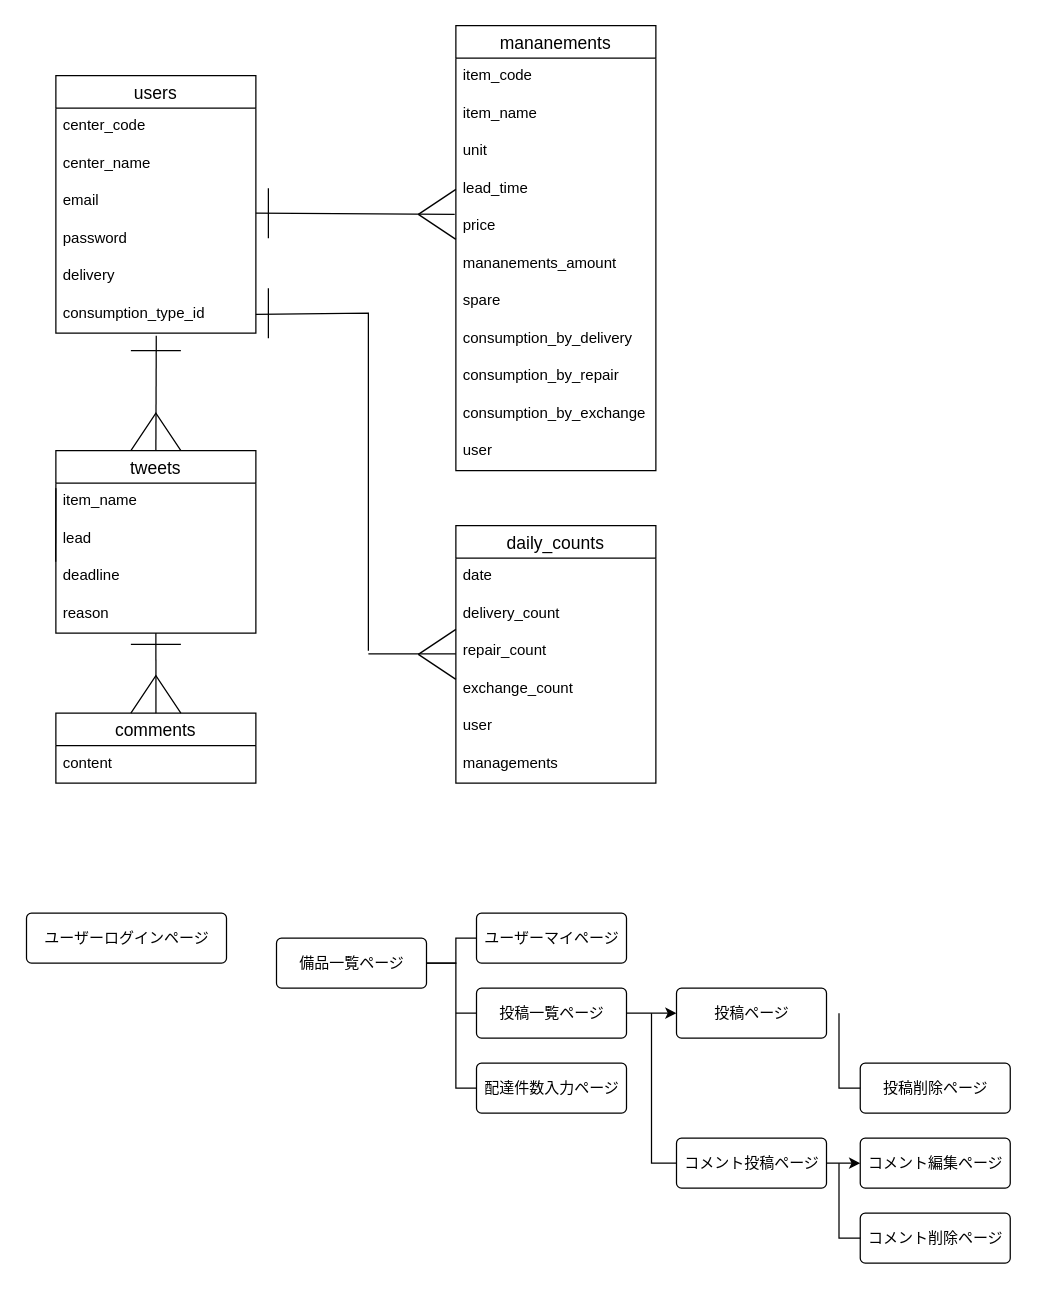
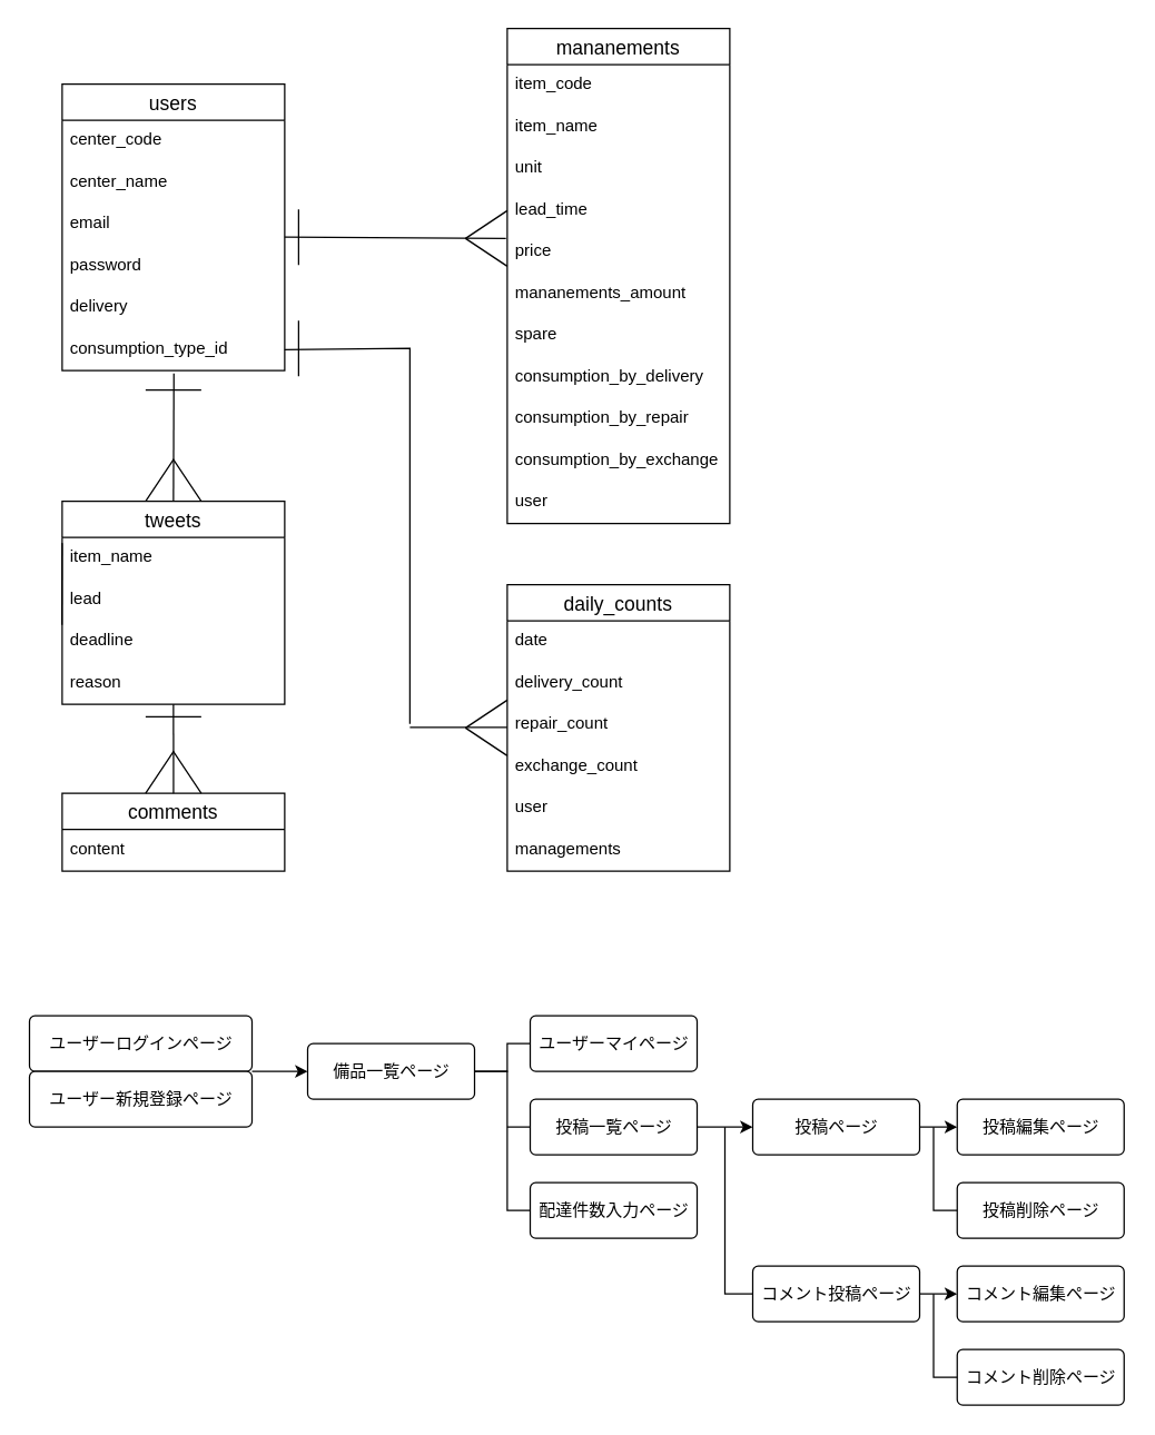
+ <mxCell id="47" style="edgeStyle=none;html=1;exitX=1;exitY=0;exitDx=0;exitDy=0;entryX=0;entryY=0.5;entryDx=0;entryDy=0;" parent="1" source="48" target="45" edge="1"><mxGeometry relative="1" as="geometry" /></mxCell>
+ <mxCell id="48" value="ユーザー新規登録ページ" style="rounded=1;arcSize=10;whiteSpace=wrap;html=1;align=center;" parent="1" vertex="1"><mxGeometry x="20.5" y="770" width="160" height="40" as="geometry" /></mxCell>
+ <mxCell id="53" style="edgeStyle=none;html=1;exitX=1;exitY=0.5;exitDx=0;exitDy=0;entryX=0;entryY=0.5;entryDx=0;entryDy=0;" parent="1" source="54" target="55" edge="1"><mxGeometry relative="1" as="geometry" /></mxCell>
+ <mxCell id="55" value="投稿編集ページ" style="rounded=1;arcSize=10;whiteSpace=wrap;html=1;align=center;" parent="1" vertex="1"><mxGeometry x="687.5" y="790" width="120" height="40" as="geometry" /></mxCell>
